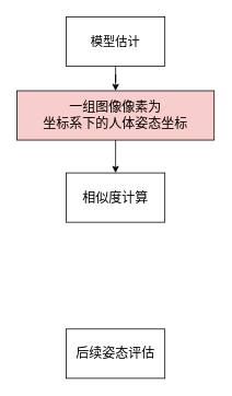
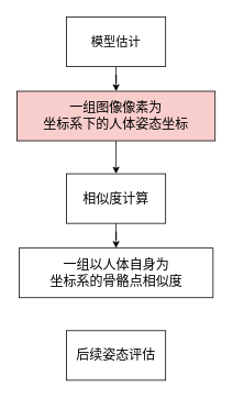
+ <mxCell id="6" value="" style="edgeStyle=orthogonalEdgeStyle;rounded=0;orthogonalLoop=1;jettySize=auto;html=1;" edge="1" parent="1" source="7" target="8"><mxGeometry relative="1" as="geometry" /></mxCell>
+ <mxCell id="8" value="&lt;font style=&quot;font-size: 16px;&quot;&gt;一组以人体自身&lt;/font&gt;&lt;font style=&quot;background-color: initial; font-size: 16px;&quot;&gt;为&lt;/font&gt;&lt;div&gt;&lt;font style=&quot;background-color: initial; font-size: 16px;&quot;&gt;坐标系的&lt;/font&gt;&lt;span style=&quot;background-color: initial; font-size: 16px;&quot;&gt;骨骼点相似度&lt;/span&gt;&lt;/div&gt;" style="rounded=0;whiteSpace=wrap;html=1;" vertex="1" parent="1"><mxGeometry x="22.5" y="300" width="235" height="60" as="geometry" /></mxCell>
